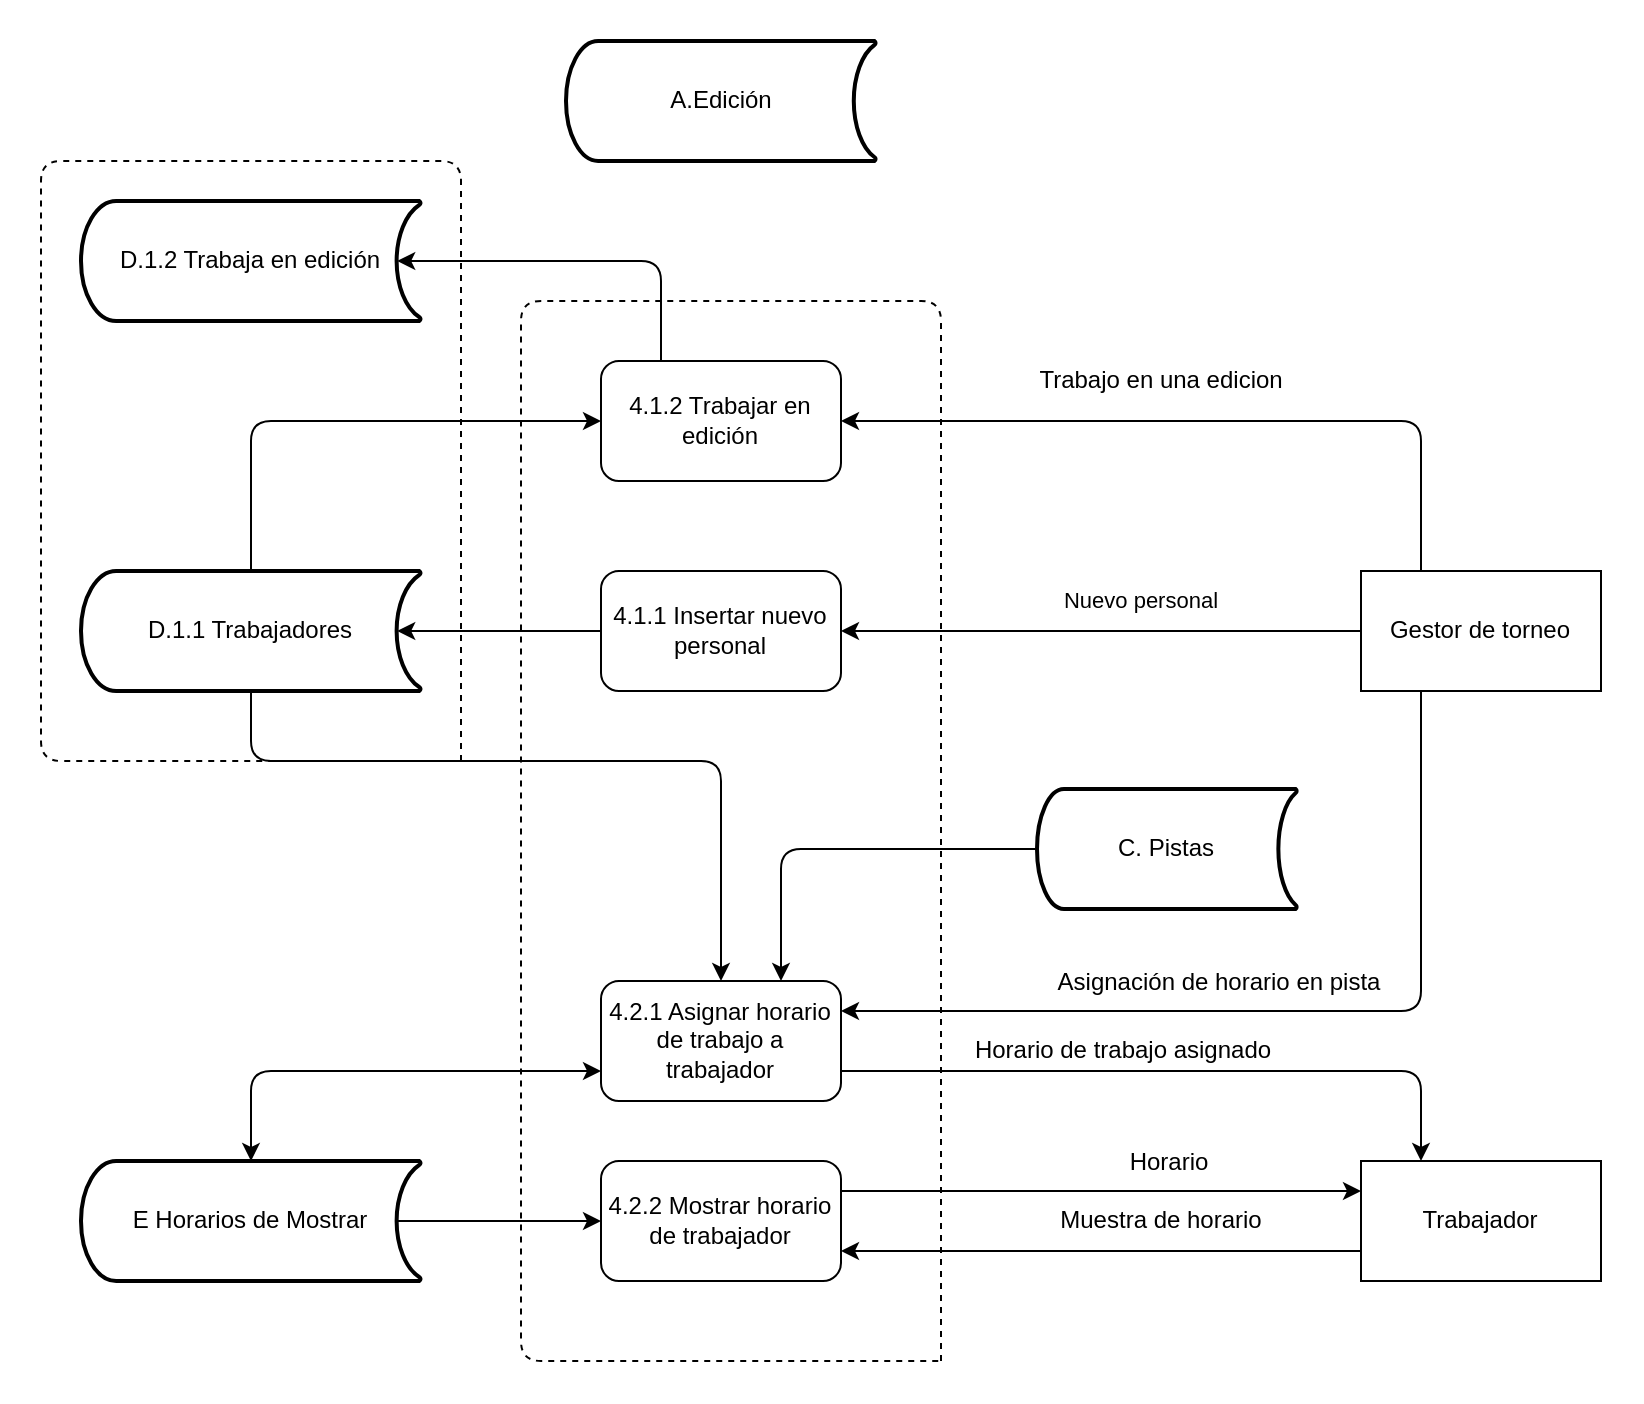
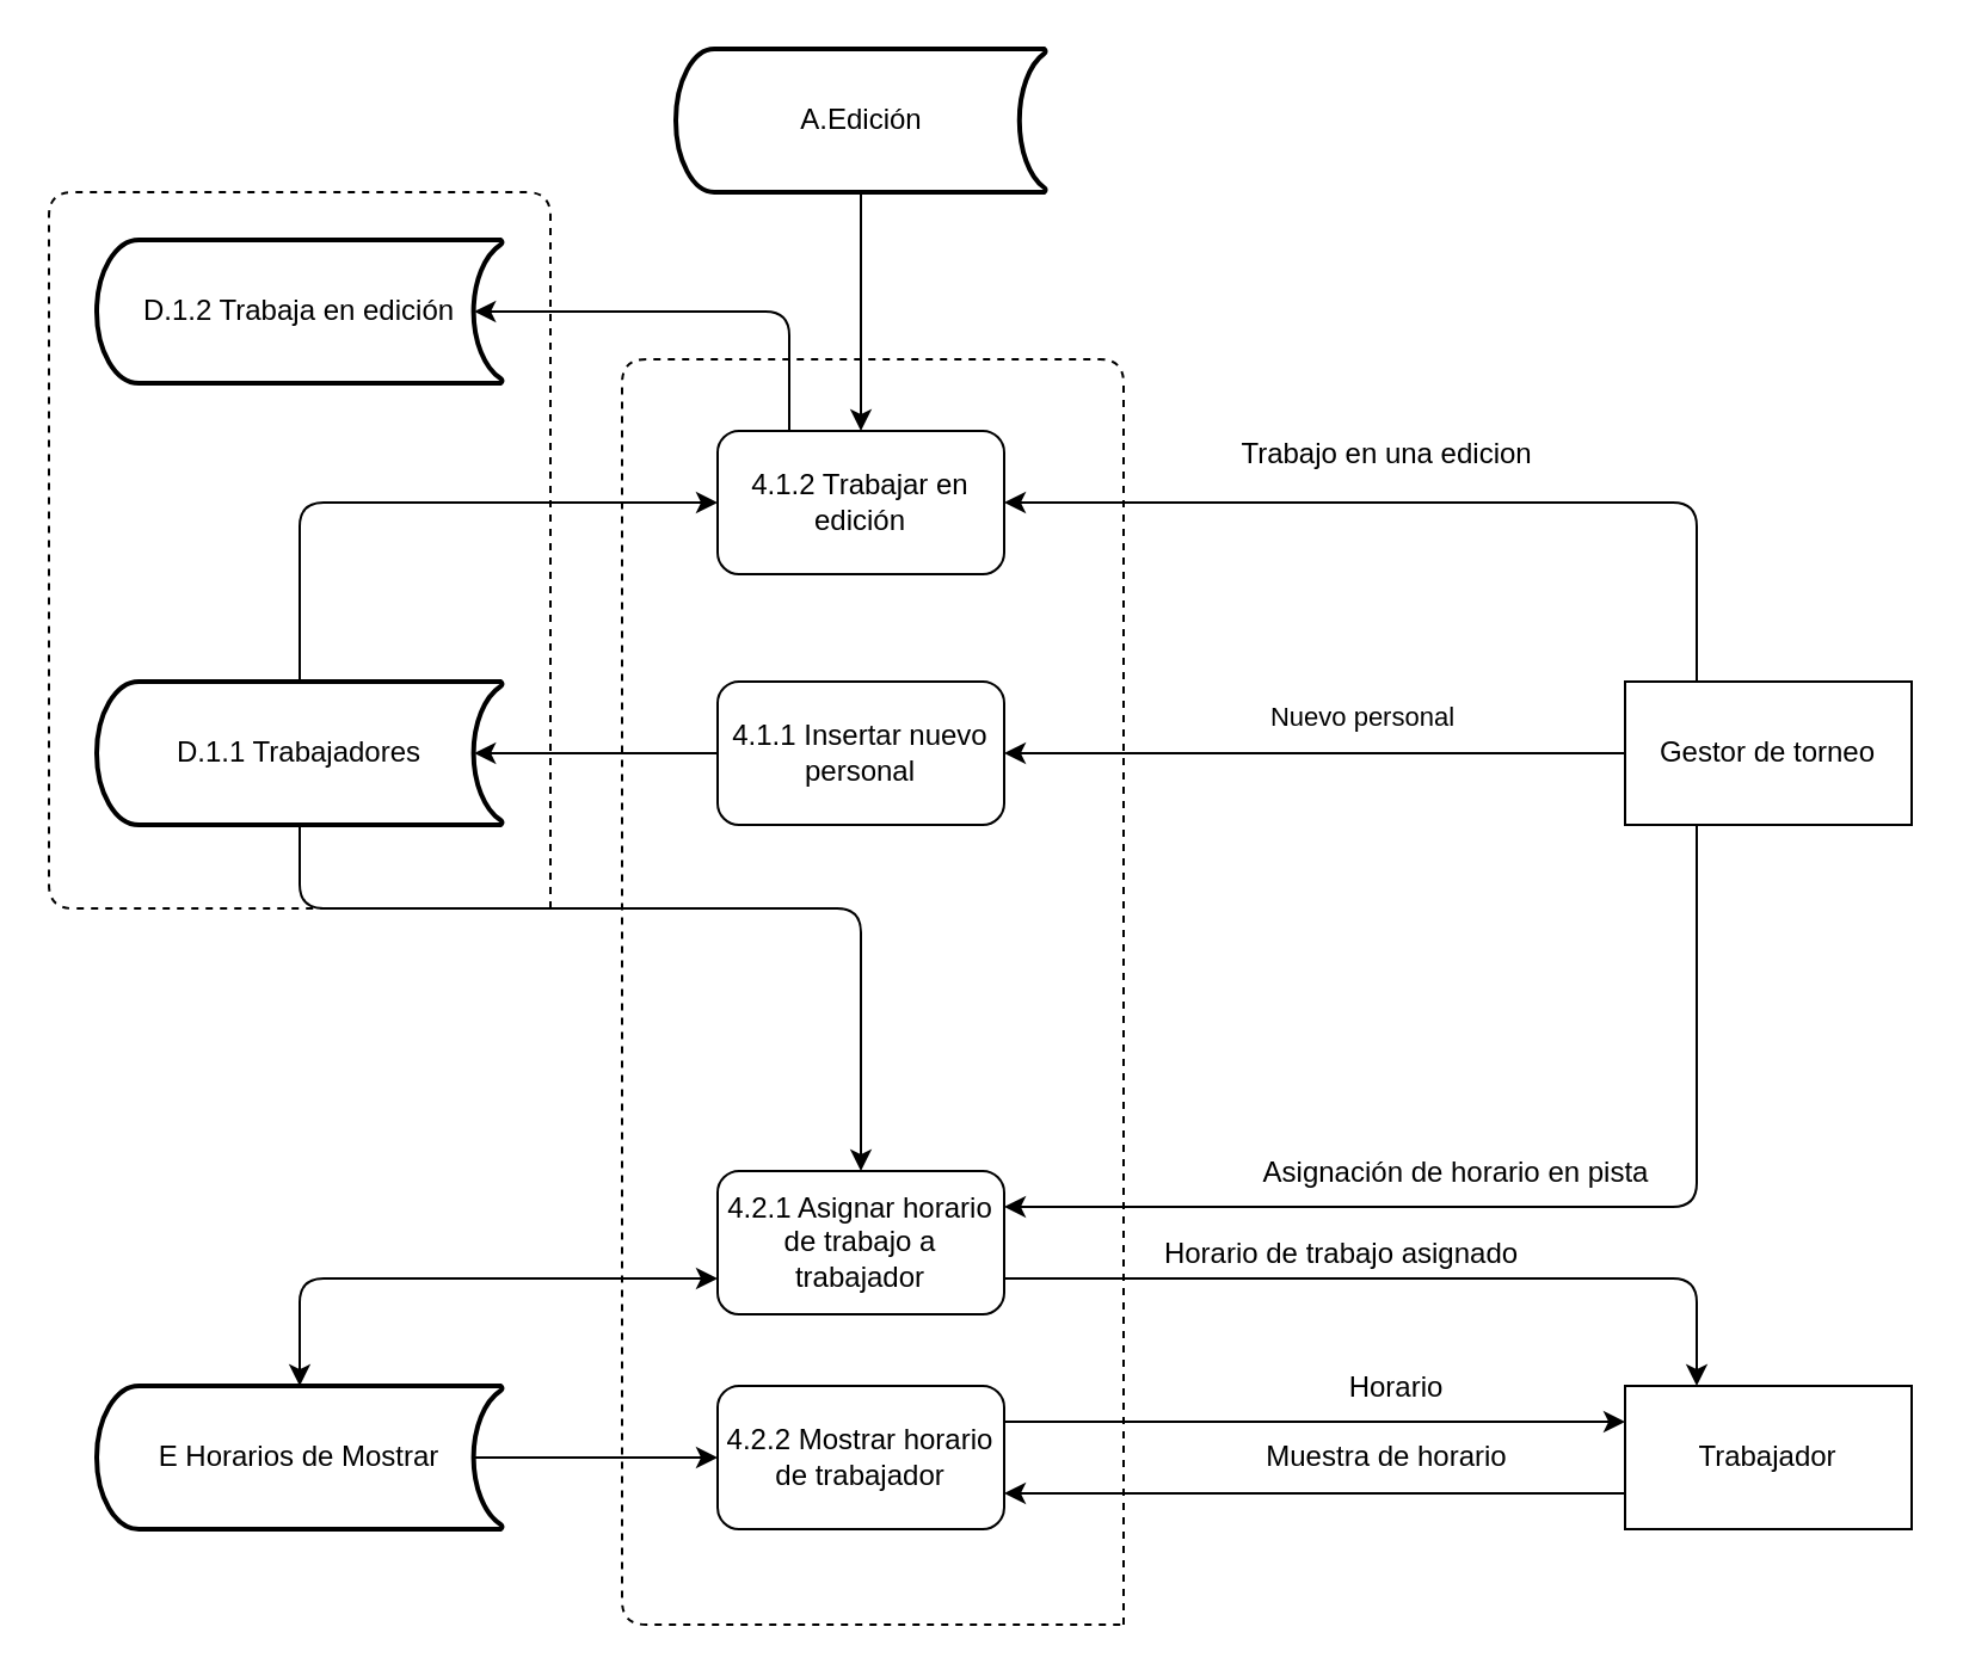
+ <mxCell id="26" value="" style="endArrow=classic;html=1;exitX=0.5;exitY=1;exitDx=0;exitDy=0;exitPerimeter=0;entryX=0.5;entryY=0;entryDx=0;entryDy=0;" parent="1" source="24" target="16" edge="1"><mxGeometry width="50" height="50" relative="1" as="geometry"><mxPoint x="190" y="150" as="sourcePoint" /><mxPoint x="240" y="100" as="targetPoint" /></mxGeometry></mxCell>
- <mxCell id="31" value="" style="endArrow=classic;html=1;exitX=0;exitY=0.5;exitDx=0;exitDy=0;exitPerimeter=0;entryX=0.75;entryY=0;entryDx=0;entryDy=0;" parent="1" source="23" target="18" edge="1"><mxGeometry width="50" height="50" relative="1" as="geometry"><mxPoint x="160" y="500" as="sourcePoint" /><mxPoint x="210" y="450" as="targetPoint" /><Array as="points"><mxPoint x="390" y="424" /></Array></mxGeometry></mxCell>
- <mxCell id="23" value="C. Pistas" style="strokeWidth=2;html=1;shape=mxgraph.flowchart.stored_data;whiteSpace=wrap;" parent="1" vertex="1"><mxGeometry x="518" y="394" width="130" height="60" as="geometry" /></mxCell>
